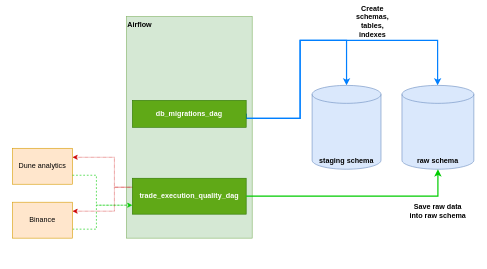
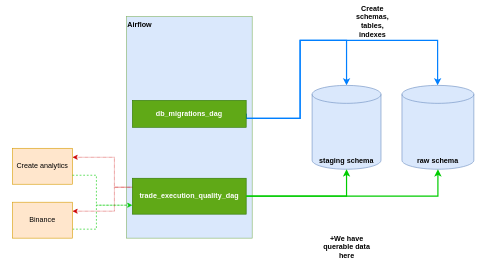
- <mxCell id="5" value="Airflow" style="rounded=0;whiteSpace=wrap;html=1;fontStyle=1;verticalAlign=top;align=left;fillColor=#d5e8d4;strokeColor=#82b366;" parent="1" vertex="1"><mxGeometry x="210" y="27" width="210" height="370" as="geometry" /></mxCell>
+ <mxCell id="5" value="Airflow" style="rounded=0;whiteSpace=wrap;html=1;fontStyle=1;verticalAlign=top;align=left;fillColor=#dae8fc;strokeColor=#82b366;" parent="1" vertex="1"><mxGeometry x="210" y="27" width="210" height="370" as="geometry" /></mxCell>
- <mxCell id="2" value="Dune analytics" style="rounded=0;whiteSpace=wrap;html=1;fillColor=#ffe6cc;strokeColor=#d79b00;" parent="1" vertex="1"><mxGeometry x="20" y="247" width="100" height="60" as="geometry" /></mxCell>
+ <mxCell id="2" value="Create analytics" style="rounded=0;whiteSpace=wrap;html=1;fillColor=#ffe6cc;strokeColor=#d79b00;" parent="1" vertex="1"><mxGeometry x="20" y="247" width="100" height="60" as="geometry" /></mxCell>
+ <mxCell id="21" style="edgeStyle=orthogonalEdgeStyle;rounded=0;orthogonalLoop=1;jettySize=auto;html=1;exitX=1;exitY=0.5;exitDx=0;exitDy=0;entryX=0.5;entryY=1;entryDx=0;entryDy=0;entryPerimeter=0;strokeColor=#00CC00;strokeWidth=2;" parent="1" source="9" target="17" edge="1"><mxGeometry relative="1" as="geometry" /></mxCell>
- <mxCell id="23" value="Save raw data into raw schema" style="text;html=1;strokeColor=none;fillColor=none;align=center;verticalAlign=middle;whiteSpace=wrap;rounded=0;fontStyle=1" parent="1" vertex="1"><mxGeometry x="680" y="337" width="100" height="30" as="geometry" /></mxCell>
+ <mxCell id="24" value="+We have querable data here" style="text;html=1;strokeColor=none;fillColor=none;align=center;verticalAlign=middle;whiteSpace=wrap;rounded=0;fontStyle=1" parent="1" vertex="1"><mxGeometry x="527.5" y="397" width="100" height="30" as="geometry" /></mxCell>
